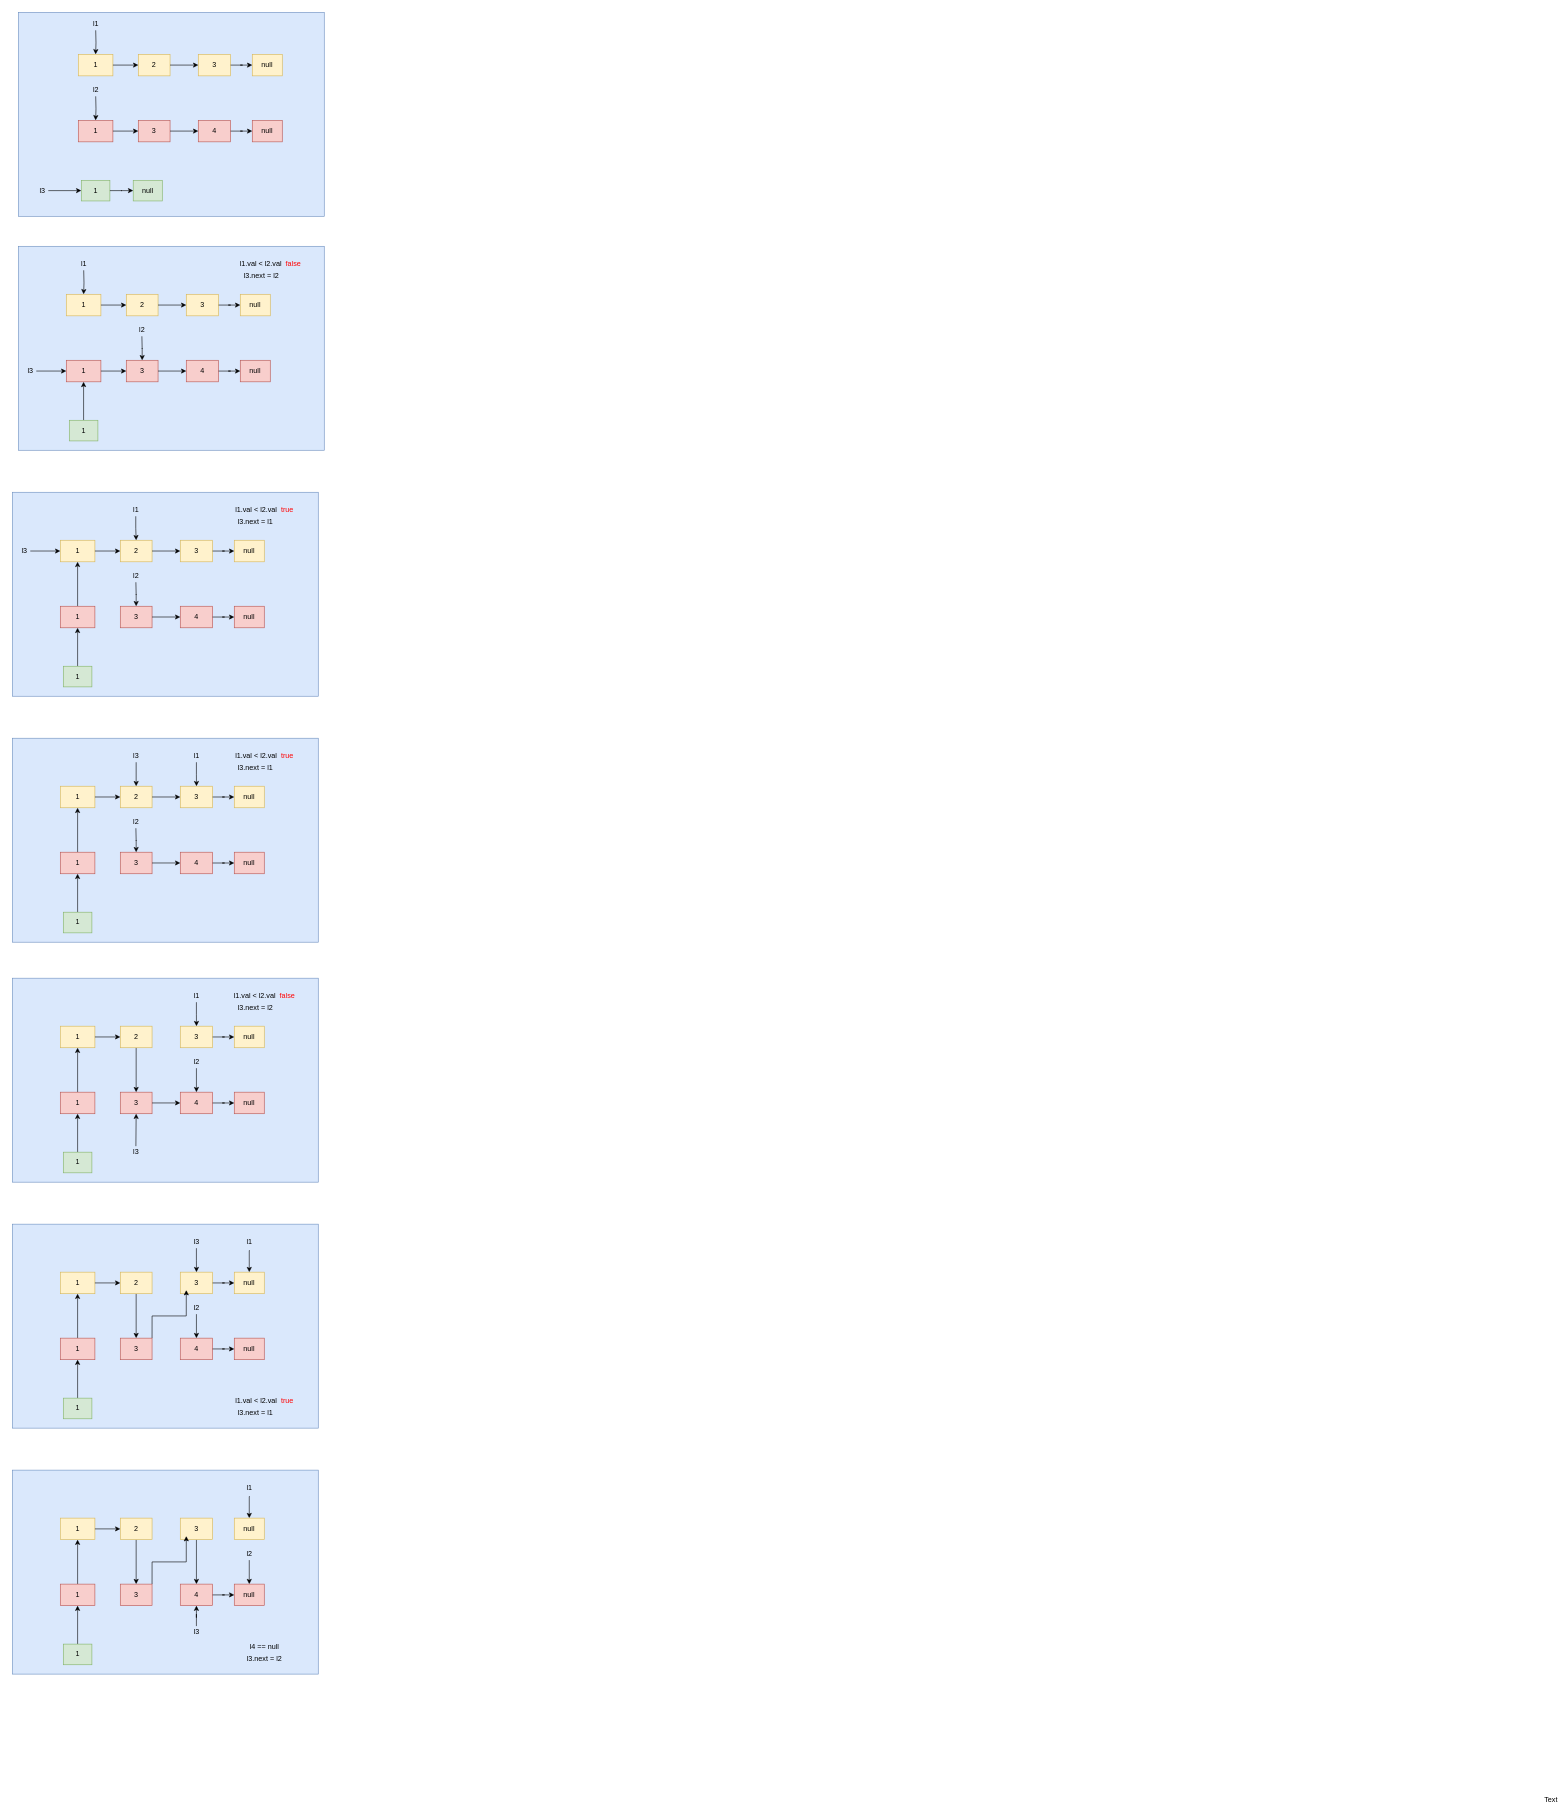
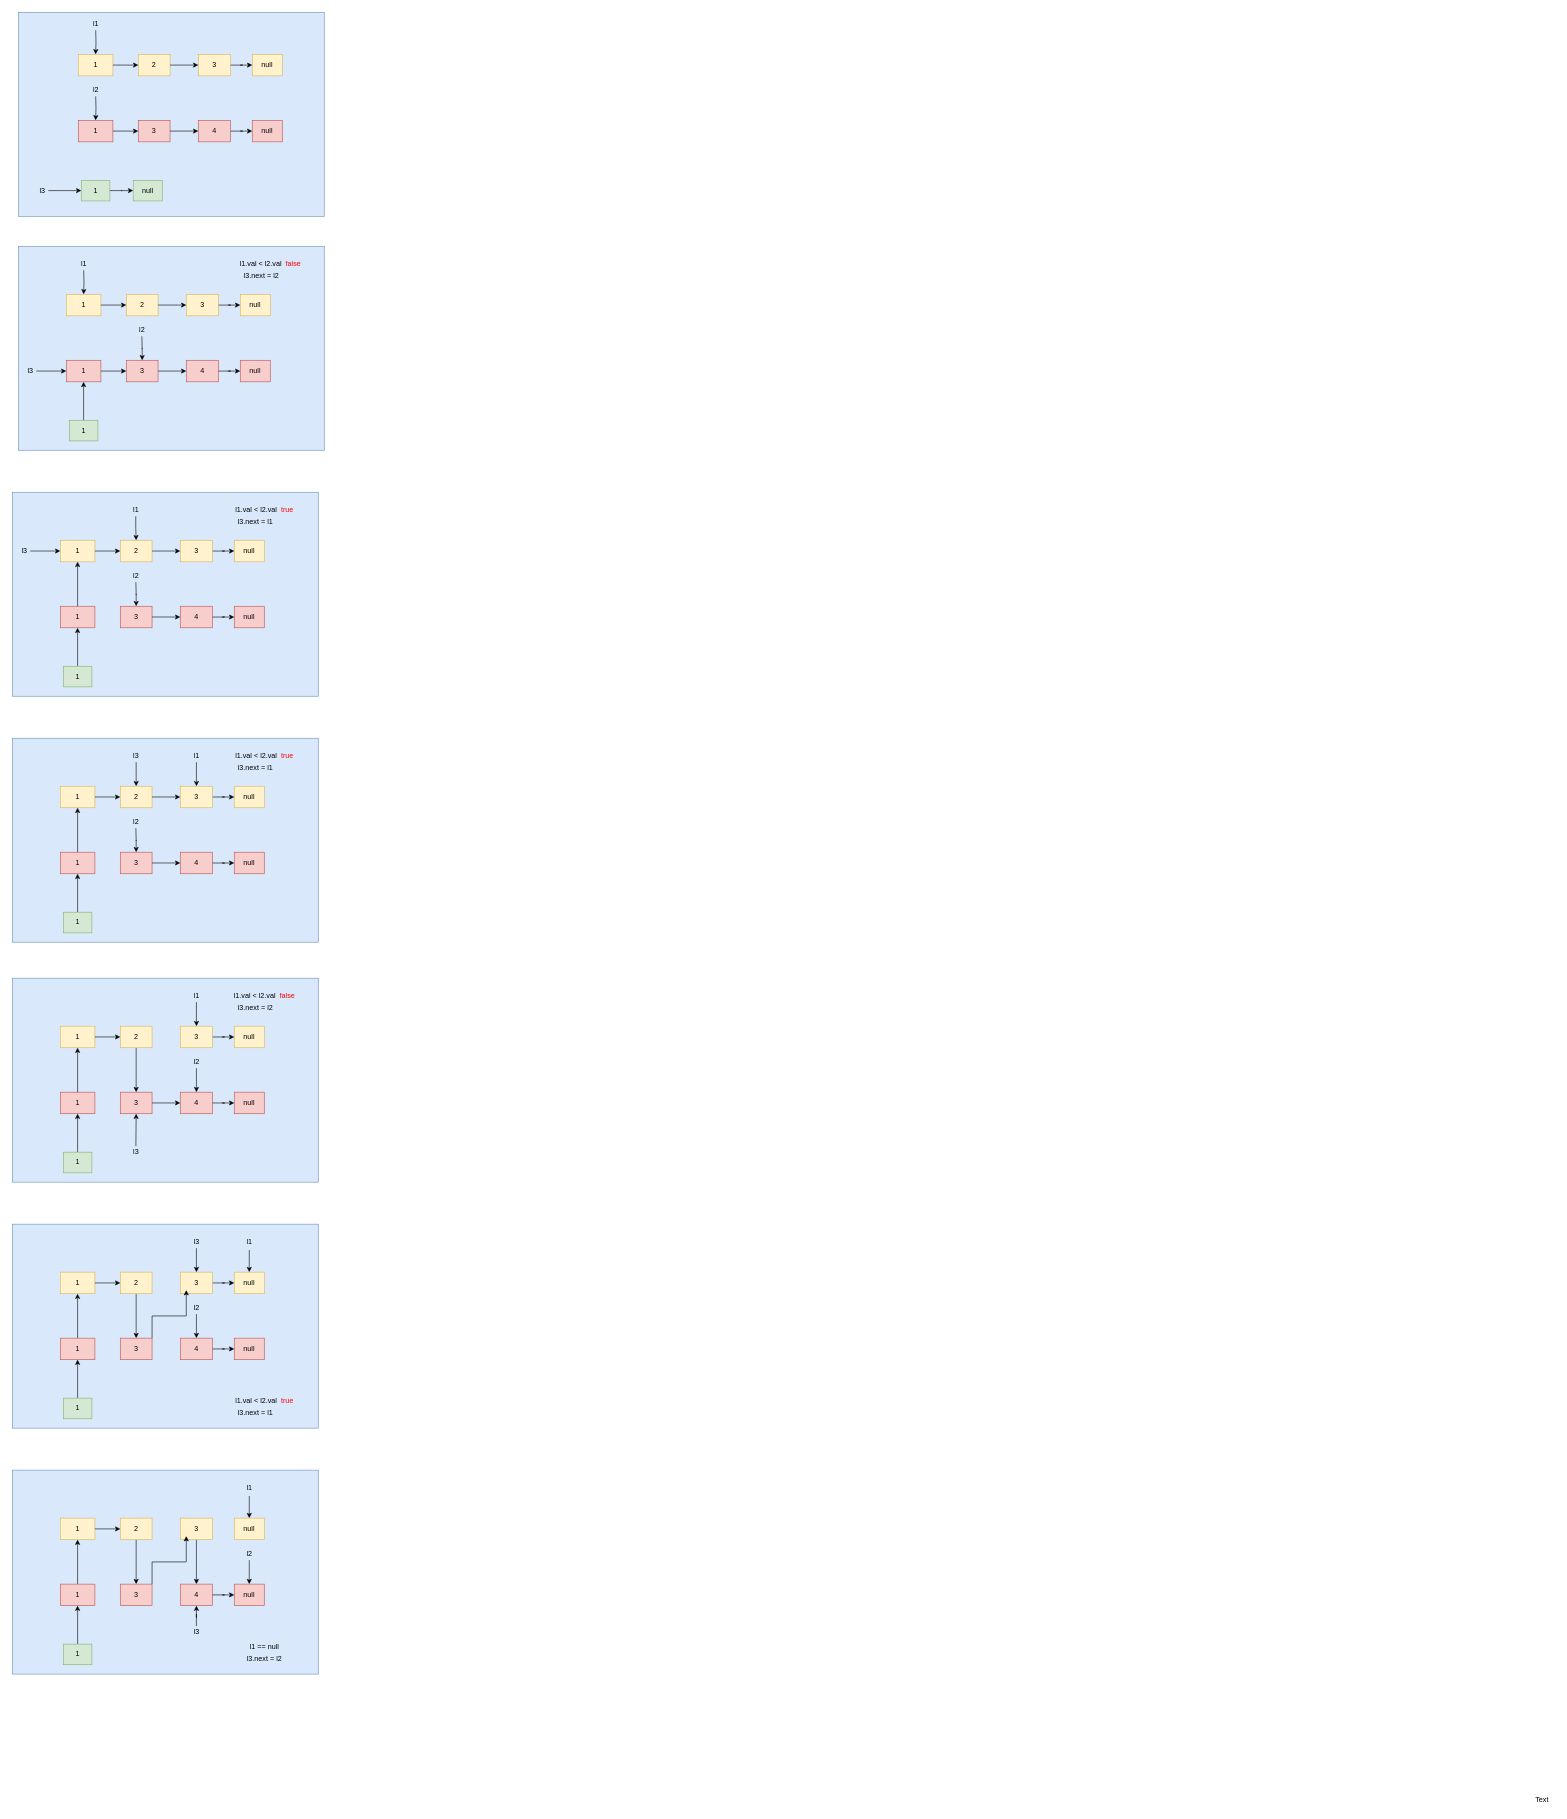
- <mxCell id="174" value="l4 == null" style="text;html=1;align=center;verticalAlign=middle;resizable=0;points=[];autosize=1;strokeColor=none;" vertex="1" parent="1"><mxGeometry x="410" y="2734.44" width="60" height="20" as="geometry" /></mxCell>
+ <mxCell id="174" value="l1 == null" style="text;html=1;align=center;verticalAlign=middle;resizable=0;points=[];autosize=1;strokeColor=none;" vertex="1" parent="1"><mxGeometry x="410" y="2734.44" width="60" height="20" as="geometry" /></mxCell>
- <mxCell id="176" value="Text" style="text;html=1;strokeColor=none;fillColor=none;align=center;verticalAlign=middle;whiteSpace=wrap;rounded=0;" vertex="1" parent="1"><mxGeometry x="2565" y="2990" width="40" height="20" as="geometry" /></mxCell>
+ <mxCell id="176" value="Text" style="text;html=1;strokeColor=none;fillColor=none;align=center;verticalAlign=middle;whiteSpace=wrap;rounded=0;" vertex="1" parent="1"><mxGeometry x="2550" y="2990" width="40" height="20" as="geometry" /></mxCell>
